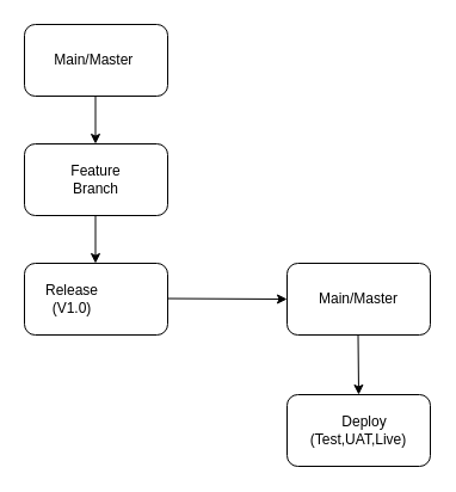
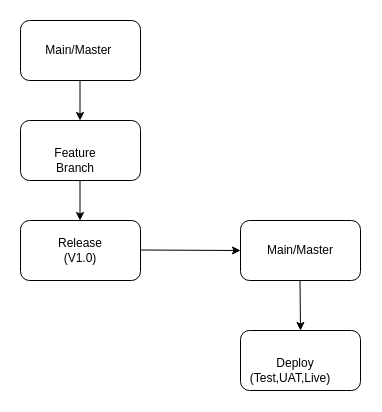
- <mxCell id="8" value="Feature Branch" style="text;html=1;whiteSpace=wrap;strokeColor=none;fillColor=none;align=center;verticalAlign=middle;rounded=0;" vertex="1" parent="1"><mxGeometry x="50" y="135" width="60" height="30" as="geometry" /></mxCell>
+ <mxCell id="8" value="Feature Branch" style="text;html=1;whiteSpace=wrap;strokeColor=none;fillColor=none;align=center;verticalAlign=middle;rounded=0;" vertex="1" parent="1"><mxGeometry x="45" y="145" width="60" height="30" as="geometry" /></mxCell>
- <mxCell id="9" value="Release&lt;br&gt;(V1.0)" style="text;html=1;whiteSpace=wrap;strokeColor=none;fillColor=none;align=center;verticalAlign=middle;rounded=0;" vertex="1" parent="1"><mxGeometry x="30" y="235" width="60" height="30" as="geometry" /></mxCell>
+ <mxCell id="9" value="Release&lt;br&gt;(V1.0)" style="text;html=1;whiteSpace=wrap;strokeColor=none;fillColor=none;align=center;verticalAlign=middle;rounded=0;" vertex="1" parent="1"><mxGeometry x="50" y="235" width="60" height="30" as="geometry" /></mxCell>
- <mxCell id="11" value="&amp;nbsp; &amp;nbsp;Deploy&lt;br&gt;(Test,UAT,Live)" style="text;html=1;whiteSpace=wrap;strokeColor=none;fillColor=none;align=center;verticalAlign=middle;rounded=0;" vertex="1" parent="1"><mxGeometry x="270" y="345" width="60" height="30" as="geometry" /></mxCell>
+ <mxCell id="11" value="&amp;nbsp; &amp;nbsp;Deploy&lt;br&gt;(Test,UAT,Live)" style="text;html=1;whiteSpace=wrap;strokeColor=none;fillColor=none;align=center;verticalAlign=middle;rounded=0;" vertex="1" parent="1"><mxGeometry x="260" y="355" width="60" height="30" as="geometry" /></mxCell>
